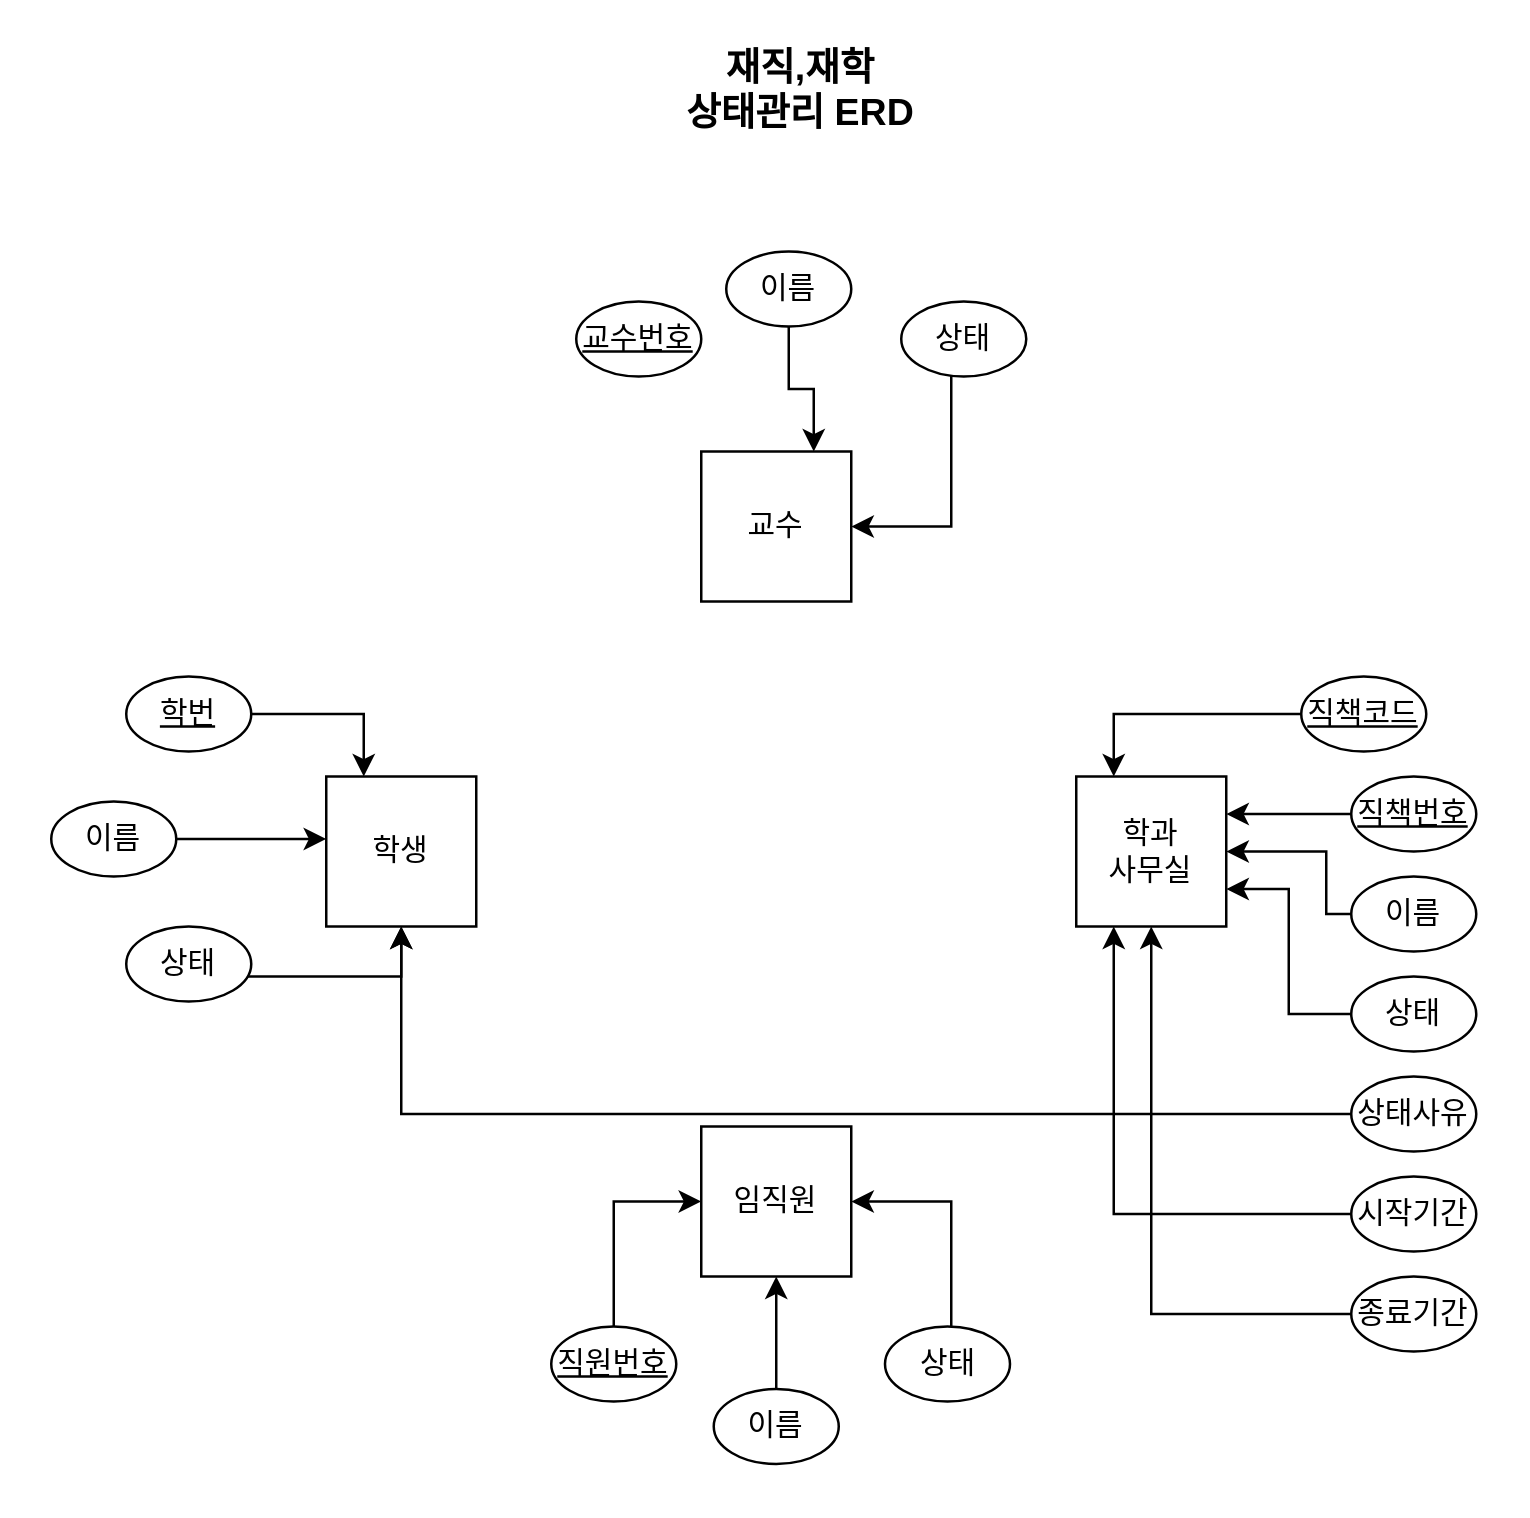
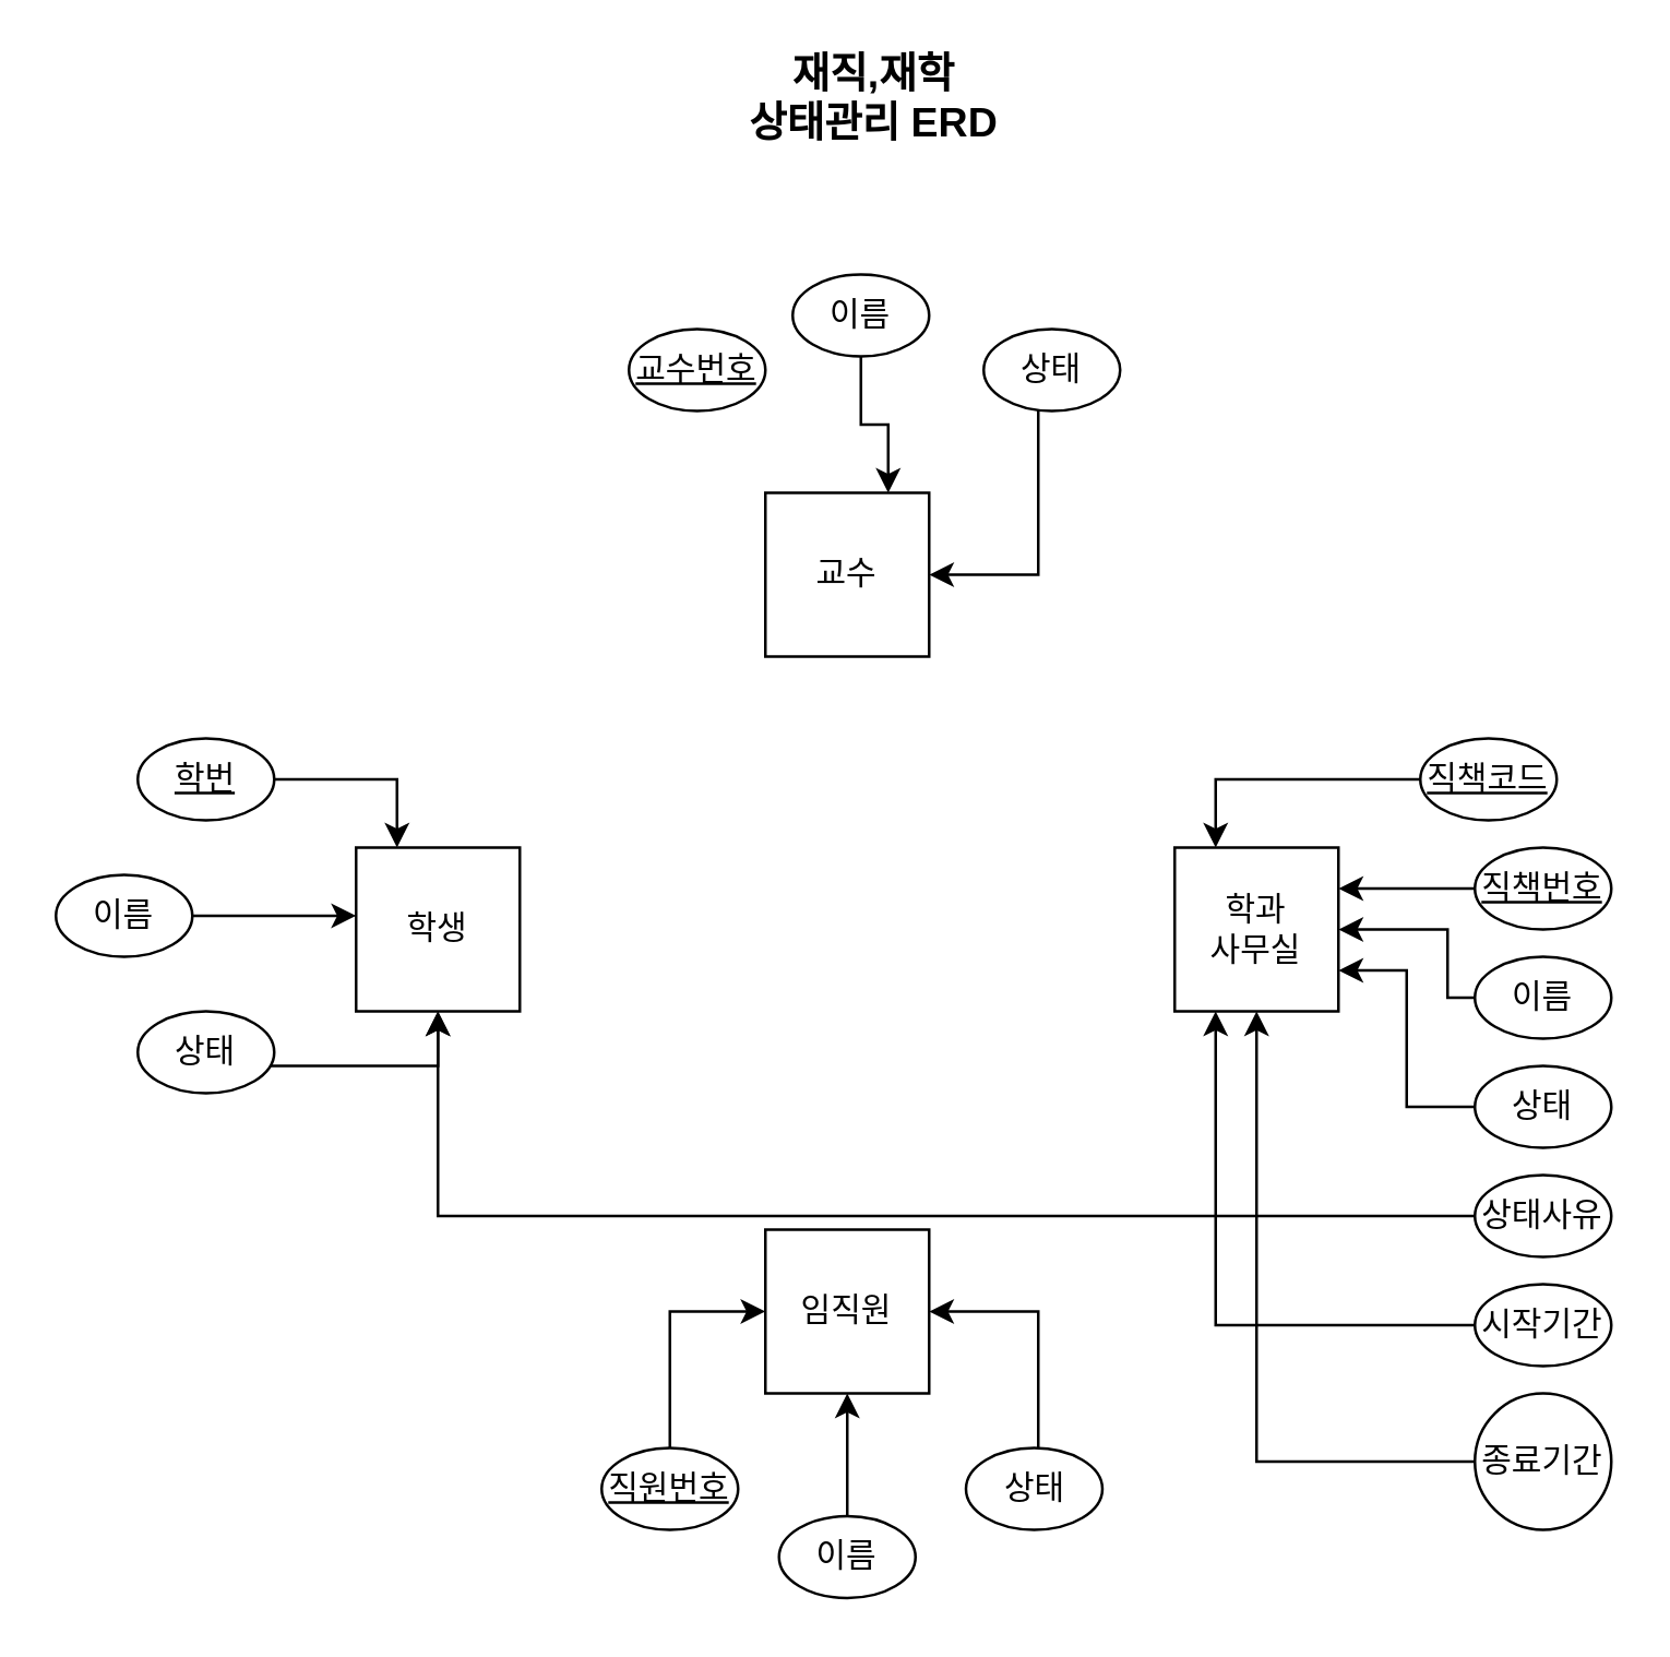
- <mxCell id="29" value="종료기간" style="ellipse;whiteSpace=wrap;html=1;" vertex="1" parent="1"><mxGeometry x="540" y="510" width="50" height="30" as="geometry" /></mxCell>
+ <mxCell id="29" value="종료기간" style="ellipse;whiteSpace=wrap;html=1;" vertex="1" parent="1"><mxGeometry x="540" y="510" width="50" height="50" as="geometry" /></mxCell>
